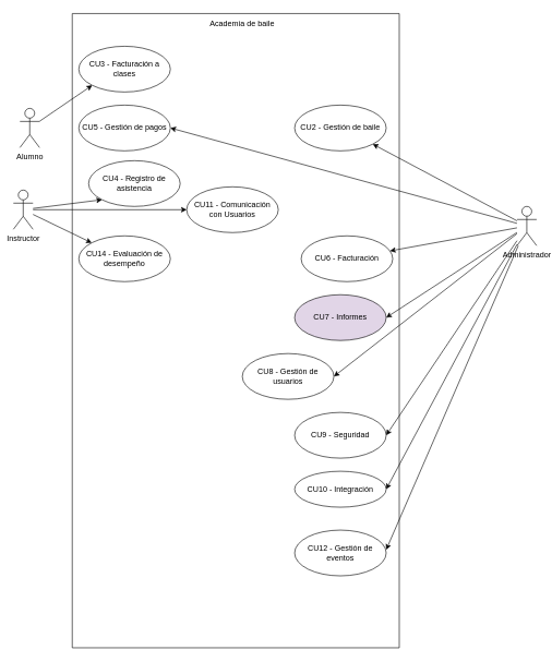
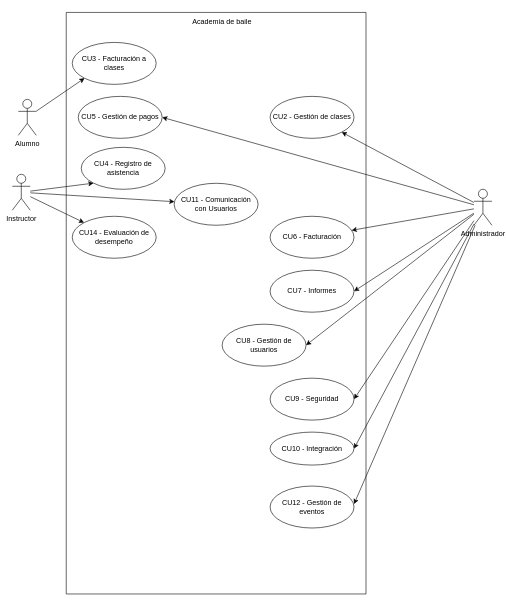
- <mxCell id="21" value="CU5 - Gestión de pagos" style="ellipse;whiteSpace=wrap;html=1;" parent="1" vertex="1"><mxGeometry x="120" y="160" width="140" height="70" as="geometry" /></mxCell>
+ <mxCell id="21" value="CU5 - Gestión de pagos" style="ellipse;whiteSpace=wrap;html=1;" parent="1" vertex="1"><mxGeometry x="130" y="160" width="140" height="70" as="geometry" /></mxCell>
- <mxCell id="18" value="CU2 - Gestión de baile" style="ellipse;whiteSpace=wrap;html=1;" parent="1" vertex="1"><mxGeometry x="450" y="160" width="140" height="70" as="geometry" /></mxCell>
+ <mxCell id="18" value="CU2 - Gestión de clases" style="ellipse;whiteSpace=wrap;html=1;" parent="1" vertex="1"><mxGeometry x="450" y="160" width="140" height="70" as="geometry" /></mxCell>
- <mxCell id="27" value="CU11 - Comunicación con Usuarios" style="ellipse;whiteSpace=wrap;html=1;" parent="1" vertex="1"><mxGeometry x="285" y="285" width="140" height="70" as="geometry" /></mxCell>
+ <mxCell id="27" value="CU11 - Comunicación con Usuarios" style="ellipse;whiteSpace=wrap;html=1;" parent="1" vertex="1"><mxGeometry x="290" y="305" width="140" height="70" as="geometry" /></mxCell>
- <mxCell id="22" value="CU6 - Facturación" style="ellipse;whiteSpace=wrap;html=1;" parent="1" vertex="1"><mxGeometry x="460" y="360" width="140" height="70" as="geometry" /></mxCell>
+ <mxCell id="22" value="CU6 - Facturación" style="ellipse;whiteSpace=wrap;html=1;" parent="1" vertex="1"><mxGeometry x="450" y="360" width="140" height="70" as="geometry" /></mxCell>
- <mxCell id="23" value="CU7 - Informes" style="ellipse;whiteSpace=wrap;html=1;fillColor=#e1d5e7;" parent="1" vertex="1"><mxGeometry x="450" y="450" width="140" height="70" as="geometry" /></mxCell>
+ <mxCell id="23" value="CU7 - Informes" style="ellipse;whiteSpace=wrap;html=1;" parent="1" vertex="1"><mxGeometry x="450" y="450" width="140" height="70" as="geometry" /></mxCell>
